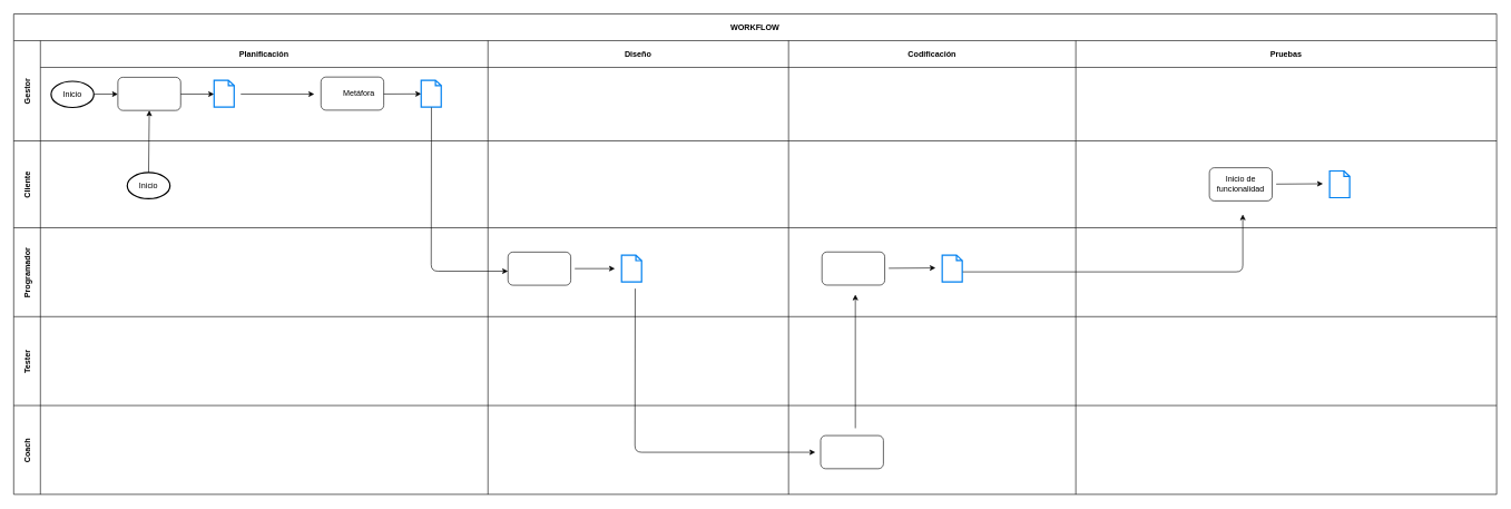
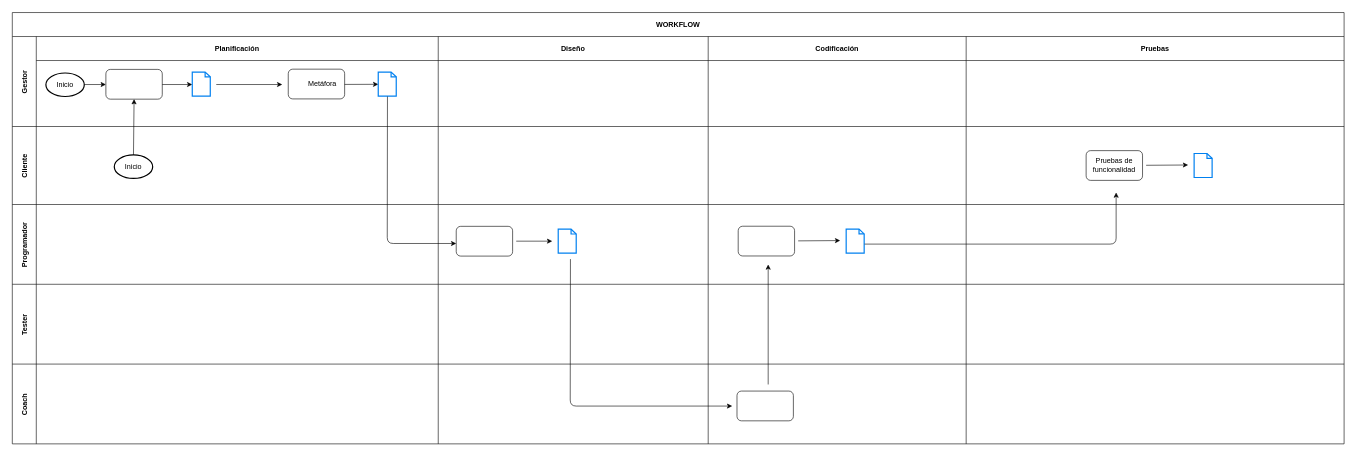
- <mxCell id="27" value="Inicio de funcionalidad" style="text;html=1;strokeColor=none;fillColor=none;align=center;verticalAlign=middle;whiteSpace=wrap;rounded=0;" parent="25" vertex="1"><mxGeometry x="217" y="50.0" width="60" height="30" as="geometry" /></mxCell>
+ <mxCell id="27" value="Pruebas de funcionalidad" style="text;html=1;strokeColor=none;fillColor=none;align=center;verticalAlign=middle;whiteSpace=wrap;rounded=0;" parent="25" vertex="1"><mxGeometry x="217" y="50.0" width="60" height="30" as="geometry" /></mxCell>
